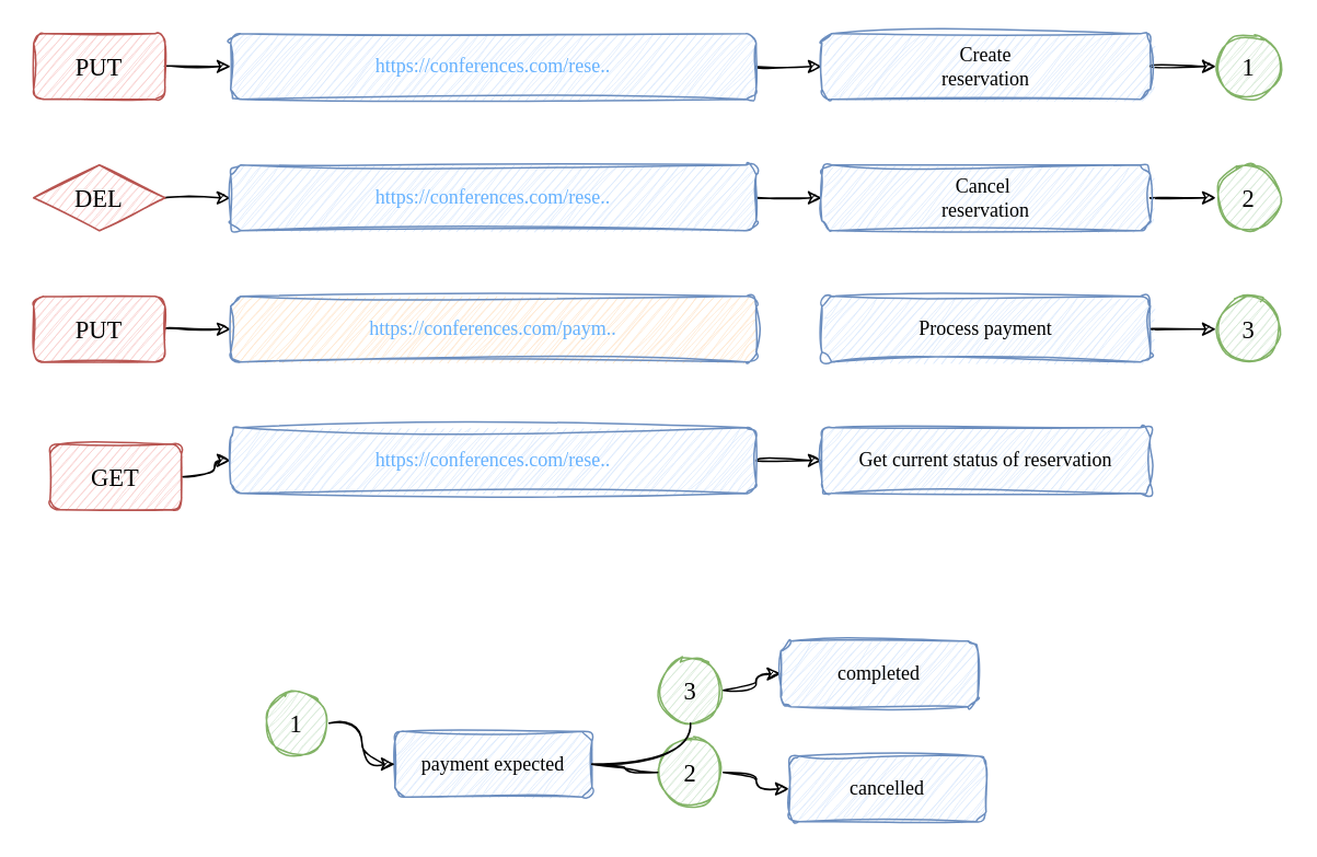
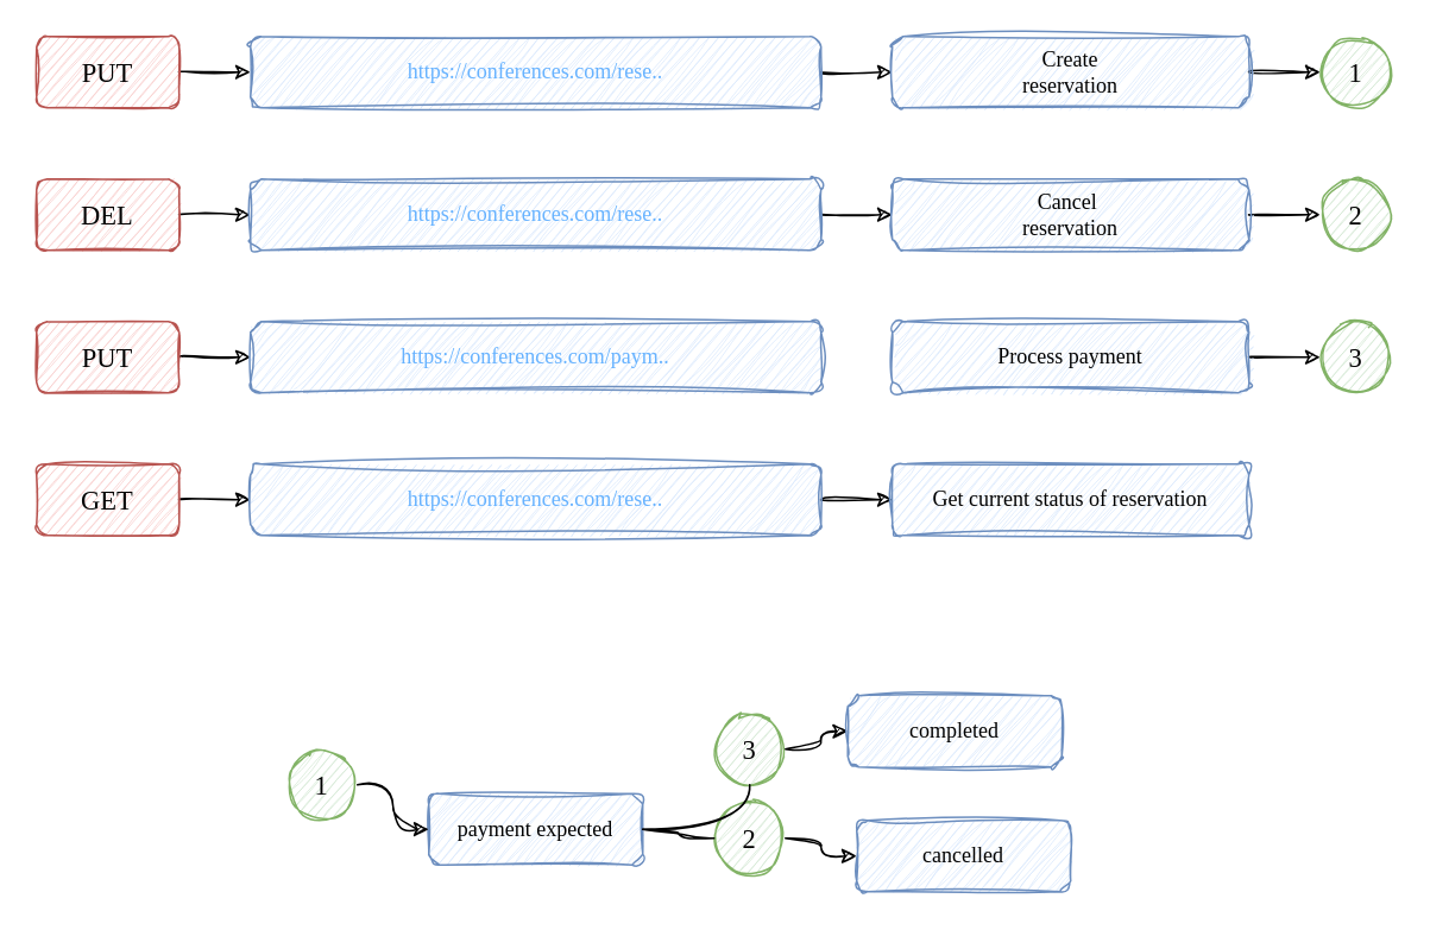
- <mxCell id="17" value="DEL" style="rhombus;whiteSpace=wrap;html=1;sketch=1;fontFamily=Comic Sans MS;fontSize=15;fillColor=#f8cecc;strokeColor=#b85450;" vertex="1" parent="1"><mxGeometry x="20" y="100" width="80" height="40" as="geometry" /></mxCell>
+ <mxCell id="17" value="DEL" style="rounded=1;whiteSpace=wrap;html=1;sketch=1;fontFamily=Comic Sans MS;fontSize=15;fillColor=#f8cecc;strokeColor=#b85450;" vertex="1" parent="1"><mxGeometry x="20" y="100" width="80" height="40" as="geometry" /></mxCell>
- <mxCell id="27" value="&lt;font face=&quot;Comic Sans MS&quot; color=&quot;#66b2ff&quot;&gt;&lt;span style=&quot;caret-color: rgb(102, 178, 255);&quot;&gt;https://conferences.com/paym..&lt;/span&gt;&lt;/font&gt;" style="rounded=1;whiteSpace=wrap;html=1;fillColor=#ffe6cc;strokeColor=#6c8ebf;sketch=1;curveFitting=1;jiggle=2;" vertex="1" parent="1"><mxGeometry x="140" y="180" width="320" height="40" as="geometry" /></mxCell>
+ <mxCell id="27" value="&lt;font face=&quot;Comic Sans MS&quot; color=&quot;#66b2ff&quot;&gt;&lt;span style=&quot;caret-color: rgb(102, 178, 255);&quot;&gt;https://conferences.com/paym..&lt;/span&gt;&lt;/font&gt;" style="rounded=1;whiteSpace=wrap;html=1;fillColor=#dae8fc;strokeColor=#6c8ebf;sketch=1;curveFitting=1;jiggle=2;" vertex="1" parent="1"><mxGeometry x="140" y="180" width="320" height="40" as="geometry" /></mxCell>
- <mxCell id="34" value="GET" style="rounded=1;whiteSpace=wrap;html=1;sketch=1;fontFamily=Comic Sans MS;fontSize=15;fillColor=#f8cecc;strokeColor=#b85450;" vertex="1" parent="1"><mxGeometry x="30" y="270" width="80" height="40" as="geometry" /></mxCell>
+ <mxCell id="34" value="GET" style="rounded=1;whiteSpace=wrap;html=1;sketch=1;fontFamily=Comic Sans MS;fontSize=15;fillColor=#f8cecc;strokeColor=#b85450;" vertex="1" parent="1"><mxGeometry x="20" y="260" width="80" height="40" as="geometry" /></mxCell>
